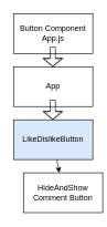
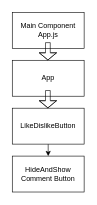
- <mxCell id="2" value="Button Component&lt;br&gt;App.js" style="rounded=0;whiteSpace=wrap;html=1;" parent="1" vertex="1"><mxGeometry x="20" y="20" width="120" height="60" as="geometry" /></mxCell>
+ <mxCell id="2" value="Main Component&lt;br&gt;App.js" style="rounded=0;whiteSpace=wrap;html=1;" parent="1" vertex="1"><mxGeometry x="20" y="20" width="120" height="60" as="geometry" /></mxCell>
- <mxCell id="5" value="LikeDislikeButton" style="rounded=0;whiteSpace=wrap;html=1;fillColor=#dae8fc;" parent="1" vertex="1"><mxGeometry x="20" y="180" width="120" height="60" as="geometry" /></mxCell>
+ <mxCell id="5" value="LikeDislikeButton" style="rounded=0;whiteSpace=wrap;html=1;" parent="1" vertex="1"><mxGeometry x="20" y="180" width="120" height="60" as="geometry" /></mxCell>
- <mxCell id="6" value="HideAndShow&lt;br&gt;Comment Button" style="rounded=0;whiteSpace=wrap;html=1;" parent="1" vertex="1"><mxGeometry x="35" y="260" width="120" height="60" as="geometry" /></mxCell>
+ <mxCell id="6" value="HideAndShow&lt;br&gt;Comment Button" style="rounded=0;whiteSpace=wrap;html=1;" parent="1" vertex="1"><mxGeometry x="20" y="260" width="120" height="60" as="geometry" /></mxCell>
